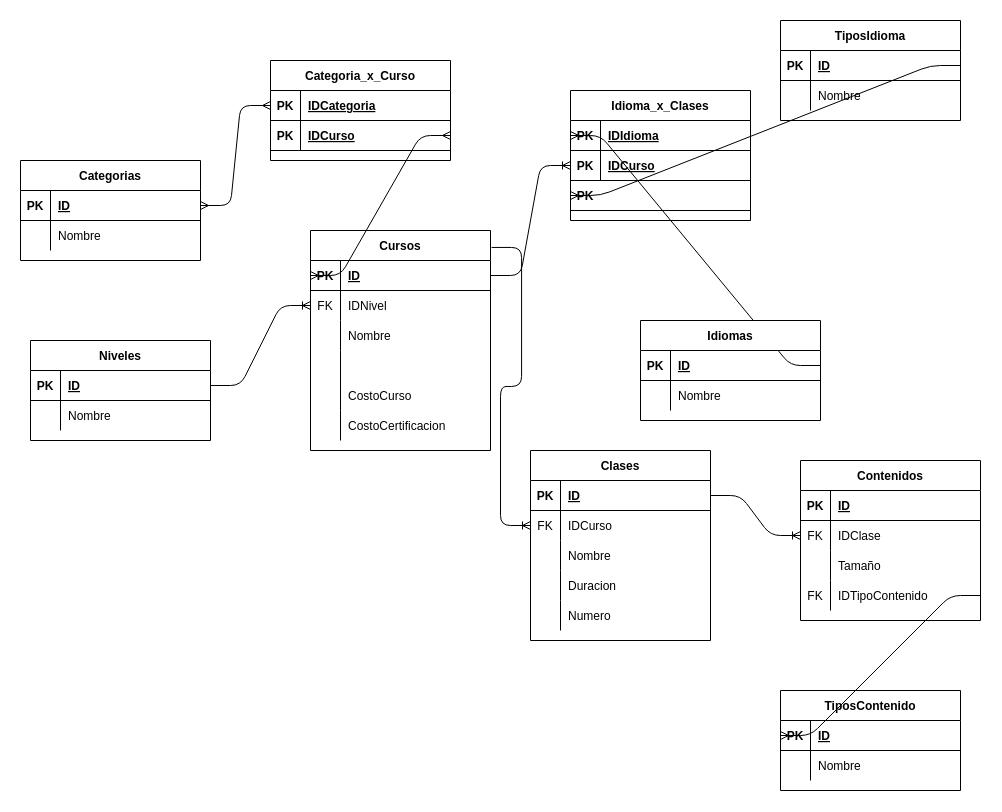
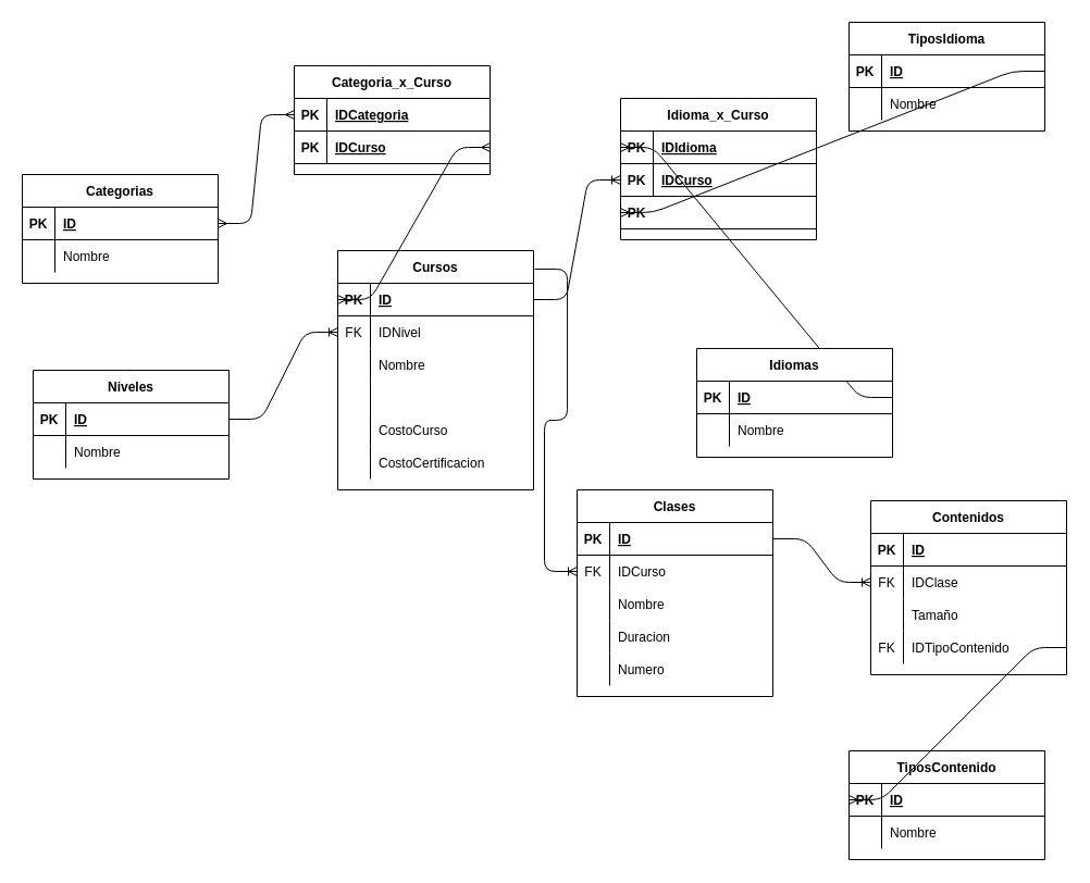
- <mxCell id="16" value="Idioma_x_Clases" style="shape=table;startSize=30;container=1;collapsible=1;childLayout=tableLayout;fixedRows=1;rowLines=0;fontStyle=1;align=center;resizeLast=1;" vertex="1" parent="1"><mxGeometry x="570" y="90" width="180" height="130" as="geometry" /></mxCell>
+ <mxCell id="16" value="Idioma_x_Curso" style="shape=table;startSize=30;container=1;collapsible=1;childLayout=tableLayout;fixedRows=1;rowLines=0;fontStyle=1;align=center;resizeLast=1;" vertex="1" parent="1"><mxGeometry x="570" y="90" width="180" height="130" as="geometry" /></mxCell>
